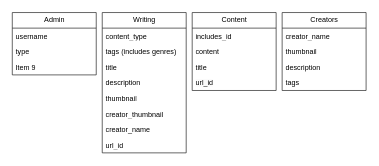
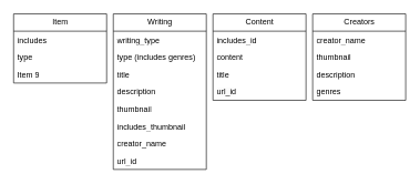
- <mxCell id="2" value="Admin" style="swimlane;fontStyle=0;childLayout=stackLayout;horizontal=1;startSize=26;fillColor=none;horizontalStack=0;resizeParent=1;resizeParentMax=0;resizeLast=0;collapsible=1;marginBottom=0;html=1;" parent="1" vertex="1"><mxGeometry x="20" y="20" width="140" height="104" as="geometry" /></mxCell>
+ <mxCell id="2" value="Item" style="swimlane;fontStyle=0;childLayout=stackLayout;horizontal=1;startSize=26;fillColor=none;horizontalStack=0;resizeParent=1;resizeParentMax=0;resizeLast=0;collapsible=1;marginBottom=0;html=1;" parent="1" vertex="1"><mxGeometry x="20" y="20" width="140" height="104" as="geometry" /></mxCell>
- <mxCell id="3" value="username" style="text;strokeColor=none;fillColor=none;align=left;verticalAlign=top;spacingLeft=4;spacingRight=4;overflow=hidden;rotatable=0;points=[[0,0.5],[1,0.5]];portConstraint=eastwest;whiteSpace=wrap;html=1;" parent="2" vertex="1"><mxGeometry y="26" width="140" height="26" as="geometry" /></mxCell>
+ <mxCell id="3" value="includes" style="text;strokeColor=none;fillColor=none;align=left;verticalAlign=top;spacingLeft=4;spacingRight=4;overflow=hidden;rotatable=0;points=[[0,0.5],[1,0.5]];portConstraint=eastwest;whiteSpace=wrap;html=1;" parent="2" vertex="1"><mxGeometry y="26" width="140" height="26" as="geometry" /></mxCell>
- <mxCell id="7" value="content_type" style="text;strokeColor=none;fillColor=none;align=left;verticalAlign=top;spacingLeft=4;spacingRight=4;overflow=hidden;rotatable=0;points=[[0,0.5],[1,0.5]];portConstraint=eastwest;whiteSpace=wrap;html=1;" parent="6" vertex="1"><mxGeometry y="26" width="140" height="26" as="geometry" /></mxCell>
+ <mxCell id="7" value="writing_type" style="text;strokeColor=none;fillColor=none;align=left;verticalAlign=top;spacingLeft=4;spacingRight=4;overflow=hidden;rotatable=0;points=[[0,0.5],[1,0.5]];portConstraint=eastwest;whiteSpace=wrap;html=1;" parent="6" vertex="1"><mxGeometry y="26" width="140" height="26" as="geometry" /></mxCell>
- <mxCell id="8" value="tags (includes genres)" style="text;strokeColor=none;fillColor=none;align=left;verticalAlign=top;spacingLeft=4;spacingRight=4;overflow=hidden;rotatable=0;points=[[0,0.5],[1,0.5]];portConstraint=eastwest;whiteSpace=wrap;html=1;" parent="6" vertex="1"><mxGeometry y="52" width="140" height="26" as="geometry" /></mxCell>
+ <mxCell id="8" value="type (includes genres)" style="text;strokeColor=none;fillColor=none;align=left;verticalAlign=top;spacingLeft=4;spacingRight=4;overflow=hidden;rotatable=0;points=[[0,0.5],[1,0.5]];portConstraint=eastwest;whiteSpace=wrap;html=1;" parent="6" vertex="1"><mxGeometry y="52" width="140" height="26" as="geometry" /></mxCell>
- <mxCell id="19" value="tags" style="text;strokeColor=none;fillColor=none;align=left;verticalAlign=top;spacingLeft=4;spacingRight=4;overflow=hidden;rotatable=0;points=[[0,0.5],[1,0.5]];portConstraint=eastwest;whiteSpace=wrap;html=1;" vertex="1" parent="15"><mxGeometry y="104" width="140" height="26" as="geometry" /></mxCell>
+ <mxCell id="19" value="genres" style="text;strokeColor=none;fillColor=none;align=left;verticalAlign=top;spacingLeft=4;spacingRight=4;overflow=hidden;rotatable=0;points=[[0,0.5],[1,0.5]];portConstraint=eastwest;whiteSpace=wrap;html=1;" vertex="1" parent="15"><mxGeometry y="104" width="140" height="26" as="geometry" /></mxCell>
- <mxCell id="12" value="creator_thumbnail" style="text;strokeColor=none;fillColor=none;align=left;verticalAlign=top;spacingLeft=4;spacingRight=4;overflow=hidden;rotatable=0;points=[[0,0.5],[1,0.5]];portConstraint=eastwest;whiteSpace=wrap;html=1;" parent="6" vertex="1"><mxGeometry y="156" width="140" height="26" as="geometry" /></mxCell>
+ <mxCell id="12" value="includes_thumbnail" style="text;strokeColor=none;fillColor=none;align=left;verticalAlign=top;spacingLeft=4;spacingRight=4;overflow=hidden;rotatable=0;points=[[0,0.5],[1,0.5]];portConstraint=eastwest;whiteSpace=wrap;html=1;" parent="6" vertex="1"><mxGeometry y="156" width="140" height="26" as="geometry" /></mxCell>
